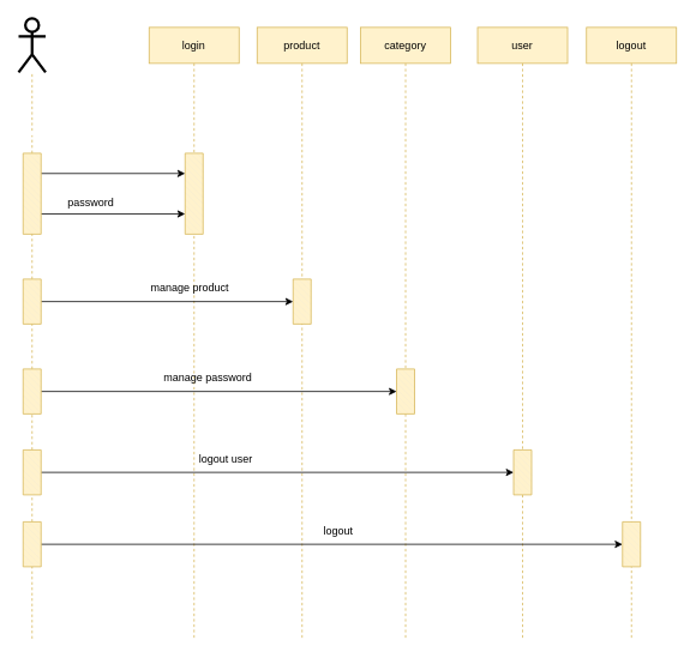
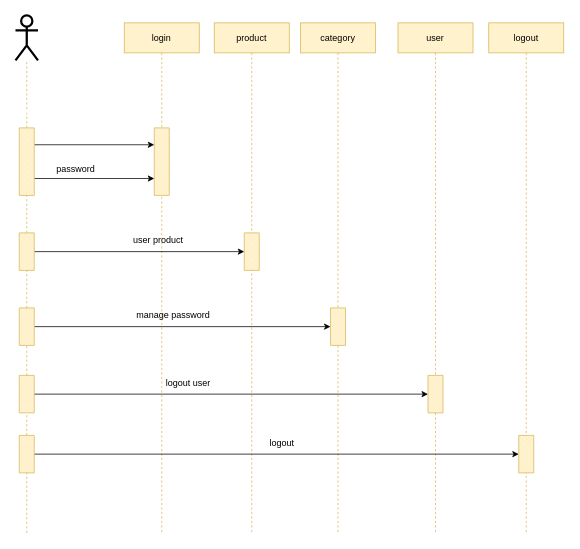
- <mxCell id="23" value="manage product" style="text;html=1;align=center;verticalAlign=middle;resizable=0;points=[];autosize=1;strokeColor=none;fillColor=none;" vertex="1" parent="1"><mxGeometry x="155" y="310" width="110" height="20" as="geometry" /></mxCell>
+ <mxCell id="23" value="user product" style="text;html=1;align=center;verticalAlign=middle;resizable=0;points=[];autosize=1;strokeColor=none;fillColor=none;" vertex="1" parent="1"><mxGeometry x="155" y="310" width="110" height="20" as="geometry" /></mxCell>
